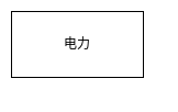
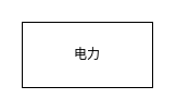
- <mxCell id="2" value="电力" style="rounded=0;whiteSpace=wrap;html=1;" vertex="1" parent="1"><mxGeometry x="10" y="10" width="120" height="60" as="geometry" /></mxCell>
+ <mxCell id="2" value="电力" style="rounded=0;whiteSpace=wrap;html=1;" vertex="1" parent="1"><mxGeometry x="20" y="20" width="120" height="60" as="geometry" /></mxCell>
